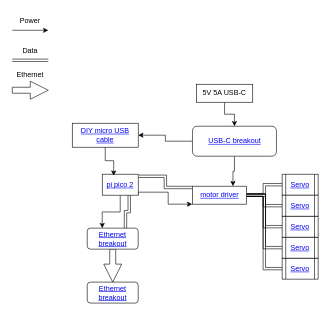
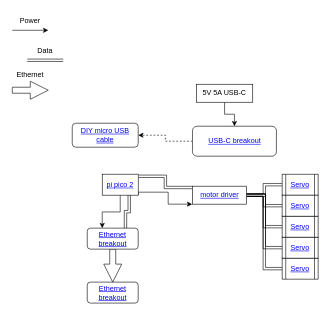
- <mxCell id="28" value="Data" style="text;html=1;whiteSpace=wrap;strokeColor=none;fillColor=none;align=center;verticalAlign=middle;rounded=0;" parent="1" vertex="1"><mxGeometry x="20" y="70" width="60" height="30" as="geometry" /></mxCell>
+ <mxCell id="28" value="Data" style="text;html=1;whiteSpace=wrap;strokeColor=none;fillColor=none;align=center;verticalAlign=middle;rounded=0;" parent="1" vertex="1"><mxGeometry x="45" y="70" width="60" height="30" as="geometry" /></mxCell>
- <mxCell id="7" value="&lt;a href=&quot;https://thepihut.com/products/usb-diy-slim-connector-shell-microb-plug&quot;&gt;DIY micro USB cable&lt;/a&gt;" style="whiteSpace=wrap;html=1;rounded=0;" parent="1" vertex="1"><mxGeometry x="120" y="205" width="110" height="40" as="geometry" /></mxCell>
+ <mxCell id="7" value="&lt;a href=&quot;https://thepihut.com/products/usb-diy-slim-connector-shell-microb-plug&quot;&gt;DIY micro USB cable&lt;/a&gt;" style="rounded=1;whiteSpace=wrap;html=1;" parent="1" vertex="1"><mxGeometry x="120" y="205" width="110" height="40" as="geometry" /></mxCell>
- <mxCell id="4" style="edgeStyle=orthogonalEdgeStyle;rounded=0;orthogonalLoop=1;jettySize=auto;html=1;exitX=0;exitY=0.5;exitDx=0;exitDy=0;" parent="1" source="6" target="7" edge="1"><mxGeometry relative="1" as="geometry" /></mxCell>
+ <mxCell id="4" style="edgeStyle=orthogonalEdgeStyle;rounded=0;orthogonalLoop=1;jettySize=auto;html=1;exitX=0;exitY=0.5;exitDx=0;exitDy=0;dashed=1;" parent="1" source="6" target="7" edge="1"><mxGeometry relative="1" as="geometry" /></mxCell>
- <mxCell id="12" style="edgeStyle=orthogonalEdgeStyle;rounded=0;orthogonalLoop=1;jettySize=auto;html=1;entryX=0.318;entryY=0.071;entryDx=0;entryDy=0;entryPerimeter=0;" parent="1" source="7" target="11" edge="1"><mxGeometry relative="1" as="geometry" /></mxCell>
- <mxCell id="5" style="edgeStyle=orthogonalEdgeStyle;rounded=0;orthogonalLoop=1;jettySize=auto;html=1;entryX=0.75;entryY=0;entryDx=0;entryDy=0;" parent="1" source="6" target="18" edge="1"><mxGeometry relative="1" as="geometry" /></mxCell>
